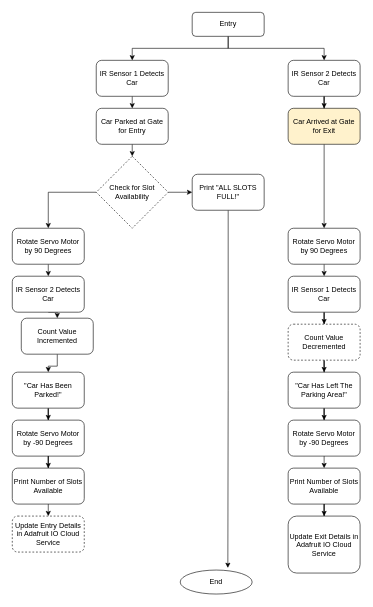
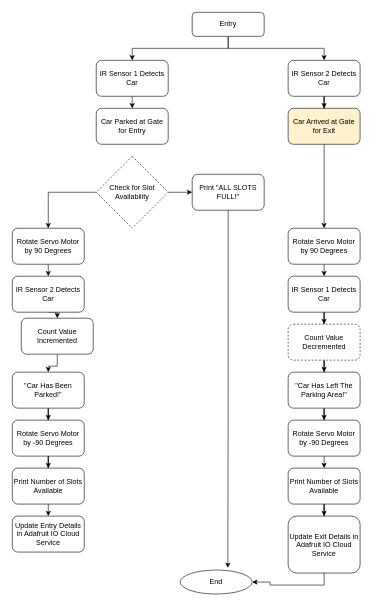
- <mxCell id="8" style="edgeStyle=orthogonalEdgeStyle;rounded=0;orthogonalLoop=1;jettySize=auto;html=1;exitX=0.5;exitY=1;exitDx=0;exitDy=0;entryX=0.5;entryY=0;entryDx=0;entryDy=0;" parent="1" source="9" target="30" edge="1"><mxGeometry relative="1" as="geometry" /></mxCell>
- <mxCell id="41" value="Update Entry Details in Adafruit IO Cloud Service" style="rounded=1;whiteSpace=wrap;html=1;dashed=1;" parent="1" vertex="1"><mxGeometry x="20" y="860" width="120" height="60" as="geometry" /></mxCell>
+ <mxCell id="41" value="Update Entry Details in Adafruit IO Cloud Service" style="rounded=1;whiteSpace=wrap;html=1;" parent="1" vertex="1"><mxGeometry x="20" y="860" width="120" height="60" as="geometry" /></mxCell>
+ <mxCell id="44" style="edgeStyle=orthogonalEdgeStyle;rounded=0;orthogonalLoop=1;jettySize=auto;html=1;exitX=0.5;exitY=1;exitDx=0;exitDy=0;entryX=1;entryY=0.5;entryDx=0;entryDy=0;" parent="1" source="45" target="5" edge="1"><mxGeometry relative="1" as="geometry" /></mxCell>
